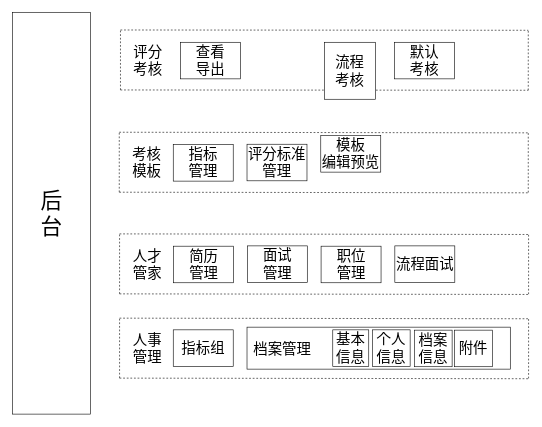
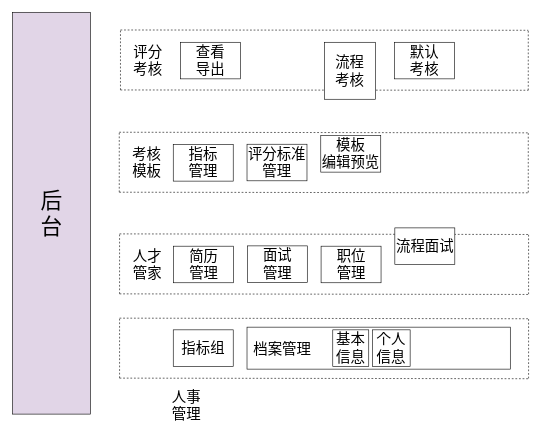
- <mxCell id="2" value="&lt;font style=&quot;font-size: 36px&quot;&gt;后&lt;br&gt;台&lt;/font&gt;" style="rounded=0;whiteSpace=wrap;html=1;" vertex="1" parent="1"><mxGeometry x="20" y="20" width="130" height="670" as="geometry" /></mxCell>
+ <mxCell id="2" value="&lt;font style=&quot;font-size: 36px&quot;&gt;后&lt;br&gt;台&lt;/font&gt;" style="rounded=0;whiteSpace=wrap;html=1;fillColor=#e1d5e7;" vertex="1" parent="1"><mxGeometry x="20" y="20" width="130" height="670" as="geometry" /></mxCell>
- <mxCell id="27" value="&lt;span style=&quot;font-size: 24px&quot;&gt;流程面试&lt;br&gt;&lt;/span&gt;" style="rounded=0;whiteSpace=wrap;html=1;shadow=0;strokeColor=#000000;" vertex="1" parent="1"><mxGeometry x="657.5" y="409.5" width="100" height="61" as="geometry" /></mxCell>
+ <mxCell id="27" value="&lt;span style=&quot;font-size: 24px&quot;&gt;流程面试&lt;br&gt;&lt;/span&gt;" style="rounded=0;whiteSpace=wrap;html=1;shadow=0;strokeColor=#000000;" vertex="1" parent="1"><mxGeometry x="657.5" y="379.5" width="100" height="61" as="geometry" /></mxCell>
- <mxCell id="33" value="&lt;span style=&quot;font-size: 24px&quot;&gt;人事&lt;br&gt;管理&lt;/span&gt;&lt;br&gt;" style="text;html=1;resizable=0;points=[];autosize=1;align=left;verticalAlign=top;spacingTop=-4;" vertex="1" parent="1"><mxGeometry x="218.5" y="550" width="60" height="40" as="geometry" /></mxCell>
+ <mxCell id="33" value="&lt;span style=&quot;font-size: 24px&quot;&gt;人事&lt;br&gt;管理&lt;/span&gt;&lt;br&gt;" style="text;html=1;resizable=0;points=[];autosize=1;align=left;verticalAlign=top;spacingTop=-4;" vertex="1" parent="1"><mxGeometry x="283.5" y="645" width="60" height="40" as="geometry" /></mxCell>
- <mxCell id="38" value="&lt;span style=&quot;font-size: 24px&quot;&gt;档案信息&lt;br&gt;&lt;/span&gt;" style="rounded=0;whiteSpace=wrap;html=1;shadow=0;strokeColor=#000000;" vertex="1" parent="1"><mxGeometry x="690" y="550" width="63" height="61" as="geometry" /></mxCell>
- <mxCell id="39" value="&lt;span style=&quot;font-size: 24px&quot;&gt;附件&lt;br&gt;&lt;/span&gt;" style="rounded=0;whiteSpace=wrap;html=1;shadow=0;strokeColor=#000000;" vertex="1" parent="1"><mxGeometry x="757" y="550" width="63" height="61" as="geometry" /></mxCell>
